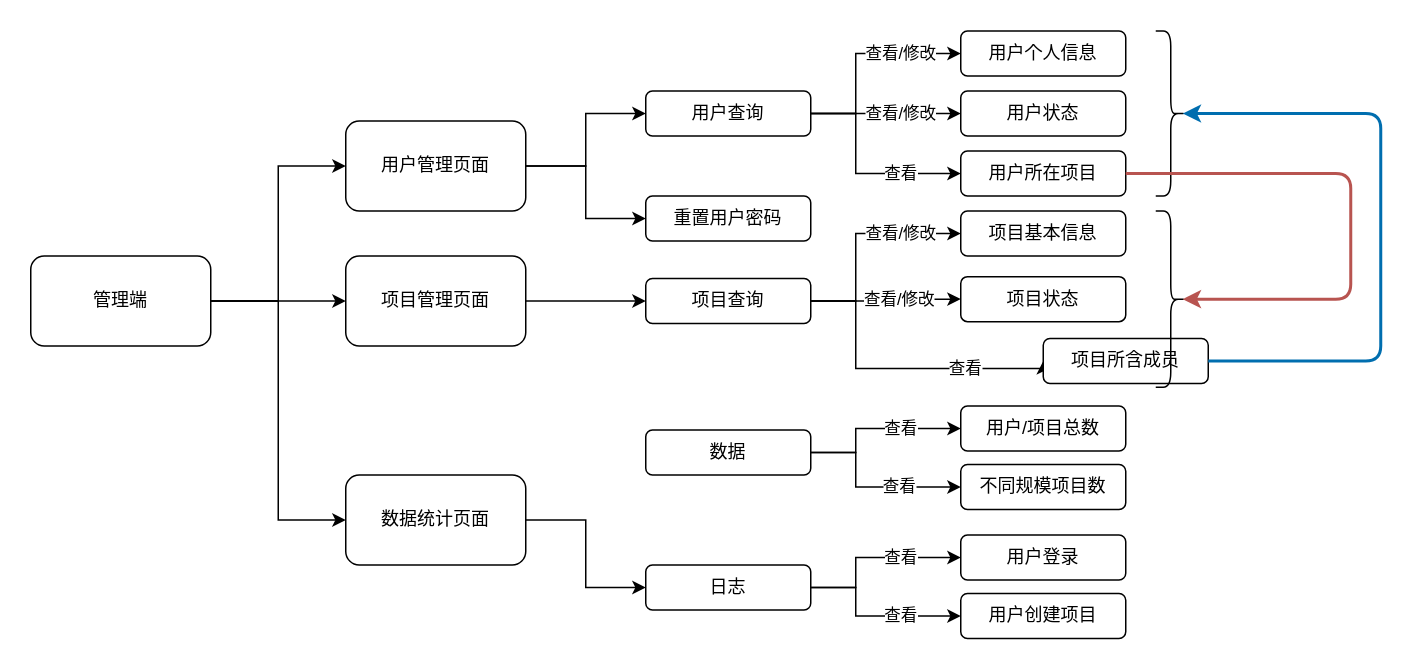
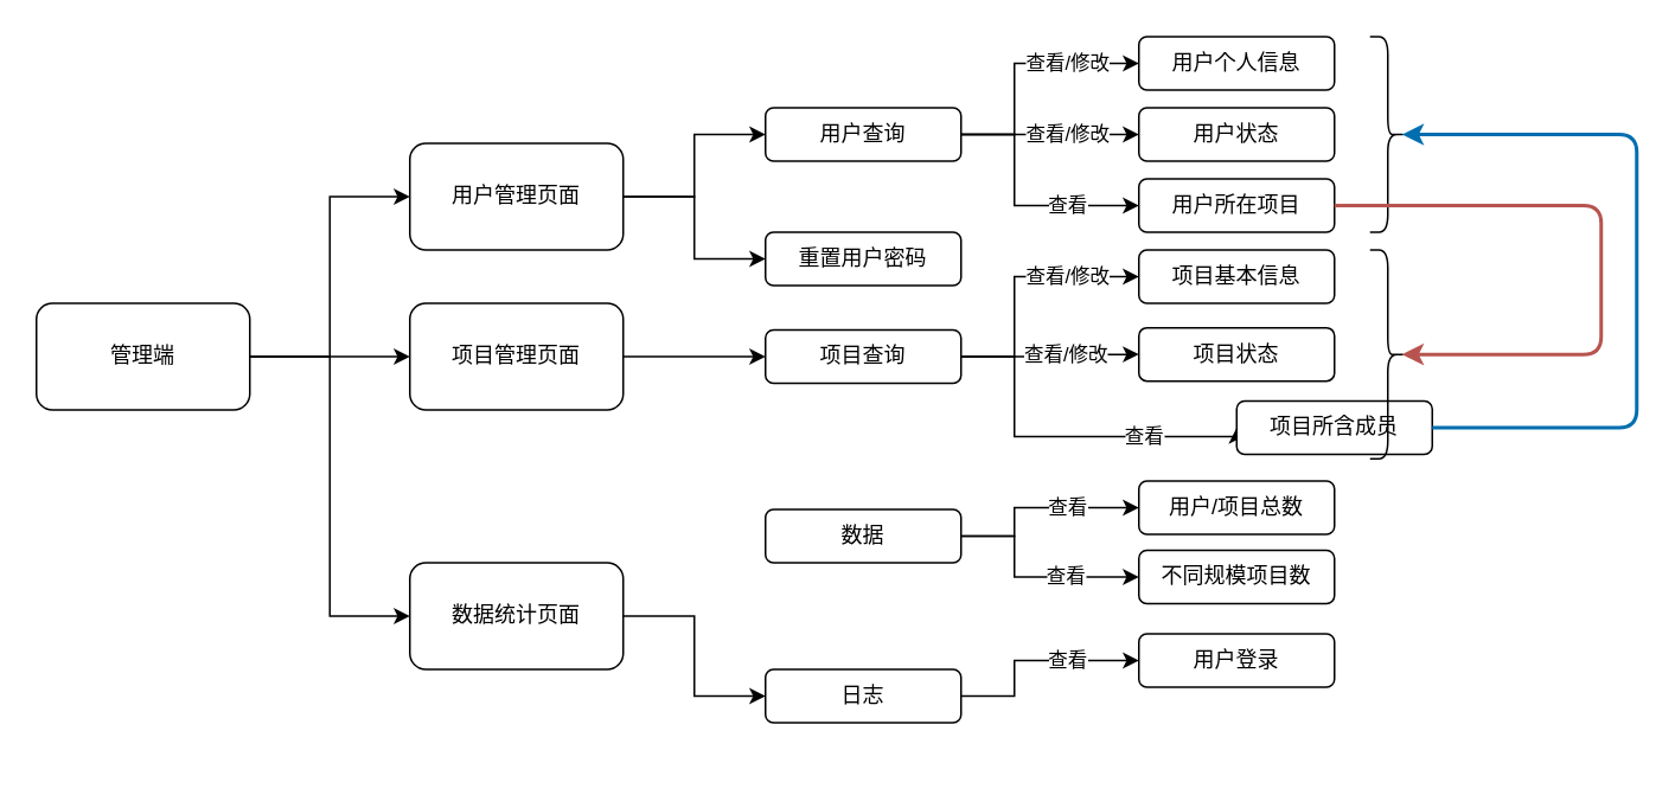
- <mxCell id="33" value="查看" style="edgeStyle=orthogonalEdgeStyle;rounded=0;orthogonalLoop=1;jettySize=auto;html=1;exitX=1;exitY=0.5;exitDx=0;exitDy=0;" parent="1" source="34" target="38" edge="1"><mxGeometry x="0.328" relative="1" as="geometry"><Array as="points"><mxPoint x="570" y="391" /><mxPoint x="570" y="410" /></Array><mxPoint as="offset" /></mxGeometry></mxCell>
- <mxCell id="38" value="用户创建项目" style="rounded=1;whiteSpace=wrap;html=1;" parent="1" vertex="1"><mxGeometry x="640" y="395" width="110" height="30" as="geometry" /></mxCell>
